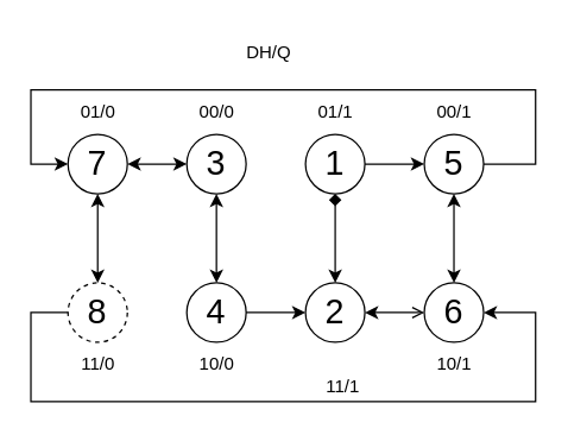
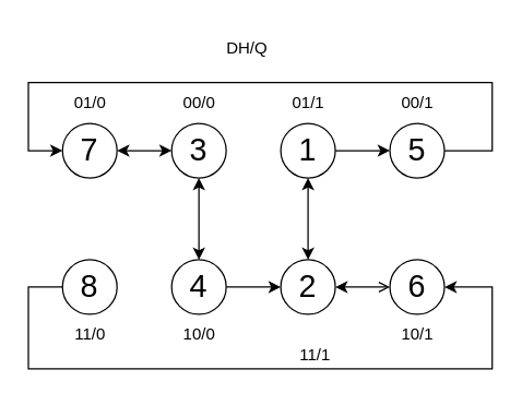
- <mxCell id="21" value="" style="endArrow=diamond;startArrow=classic;html=1;rounded=0;entryX=0.5;entryY=1;entryDx=0;entryDy=0;" edge="1" parent="1" source="9" target="13"><mxGeometry width="50" height="50" relative="1" as="geometry"><mxPoint x="85" y="210" as="sourcePoint" /><mxPoint x="85" y="150" as="targetPoint" /></mxGeometry></mxCell>
+ <mxCell id="21" value="" style="endArrow=classic;startArrow=classic;html=1;rounded=0;entryX=0.5;entryY=1;entryDx=0;entryDy=0;" edge="1" parent="1" source="9" target="13"><mxGeometry width="50" height="50" relative="1" as="geometry"><mxPoint x="85" y="210" as="sourcePoint" /><mxPoint x="85" y="150" as="targetPoint" /></mxGeometry></mxCell>
- <mxCell id="19" value="" style="endArrow=classic;startArrow=classic;html=1;rounded=0;entryX=0.5;entryY=1;entryDx=0;entryDy=0;exitX=0.5;exitY=0;exitDx=0;exitDy=0;" edge="1" parent="1" source="17" target="5"><mxGeometry width="50" height="50" relative="1" as="geometry"><mxPoint x="190" y="240" as="sourcePoint" /><mxPoint x="240" y="190" as="targetPoint" /></mxGeometry></mxCell>
- <mxCell id="20" value="" style="endArrow=classic;startArrow=classic;html=1;rounded=0;entryX=0.5;entryY=1;entryDx=0;entryDy=0;exitX=0.5;exitY=0;exitDx=0;exitDy=0;" edge="1" parent="1" source="11" target="15"><mxGeometry width="50" height="50" relative="1" as="geometry"><mxPoint x="280" y="190" as="sourcePoint" /><mxPoint x="280" y="130" as="targetPoint" /></mxGeometry></mxCell>
- <mxCell id="17" value="&lt;font style=&quot;font-size: 23px;&quot;&gt;8&lt;/font&gt;" style="ellipse;whiteSpace=wrap;html=1;aspect=fixed;dashed=1;" vertex="1" parent="1"><mxGeometry x="45" y="190" width="40" height="40" as="geometry" /></mxCell>
+ <mxCell id="17" value="&lt;font style=&quot;font-size: 23px;&quot;&gt;8&lt;/font&gt;" style="ellipse;whiteSpace=wrap;html=1;aspect=fixed;" vertex="1" parent="1"><mxGeometry x="45" y="190" width="40" height="40" as="geometry" /></mxCell>
